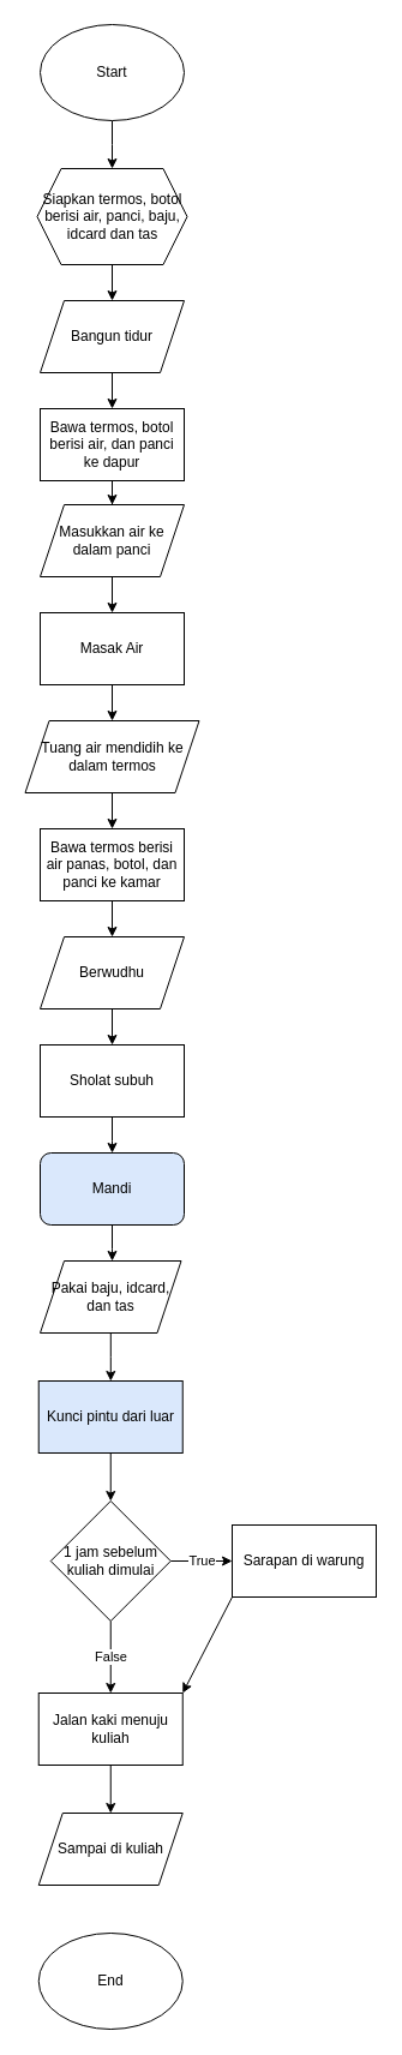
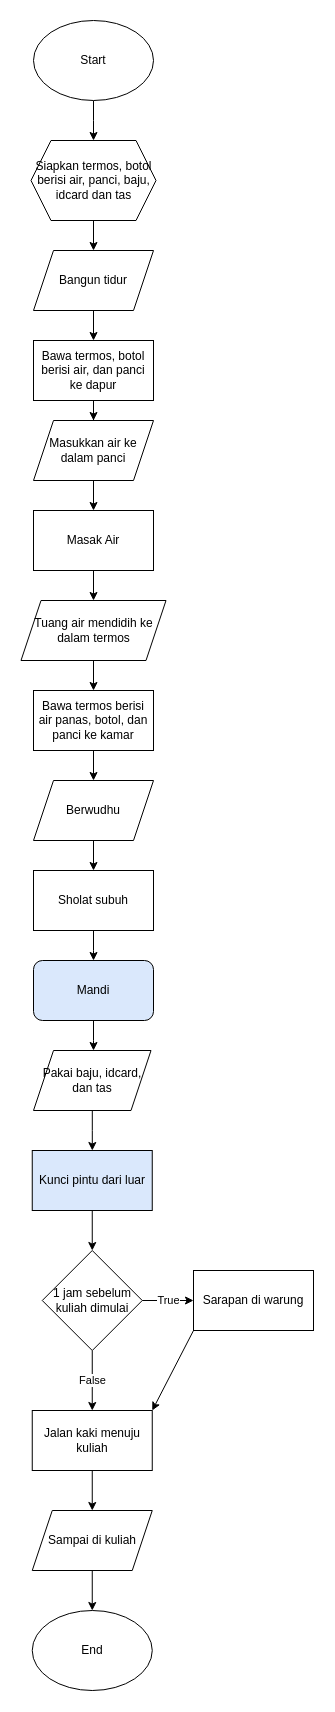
+ <mxCell id="32" value="" style="edgeStyle=orthogonalEdgeStyle;rounded=0;orthogonalLoop=1;jettySize=auto;html=1;" edge="1" parent="1" source="33" target="30"><mxGeometry relative="1" as="geometry" /></mxCell>
